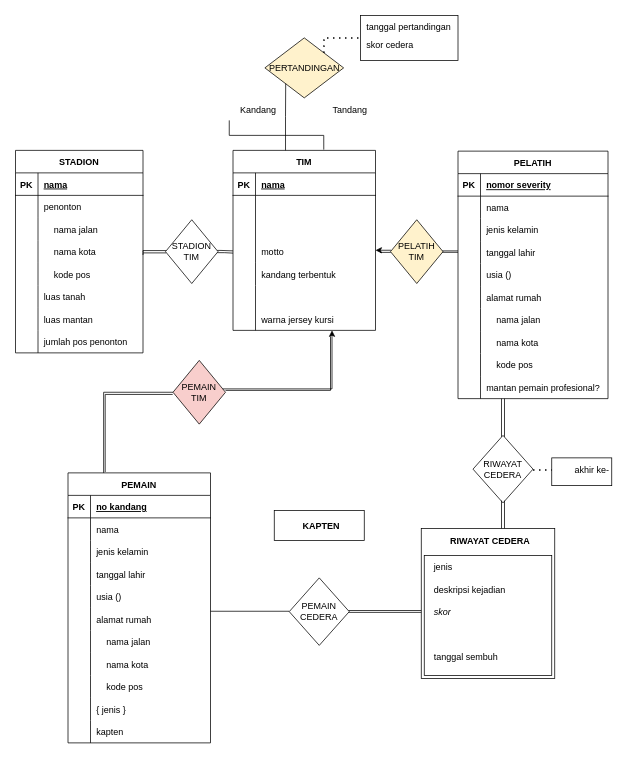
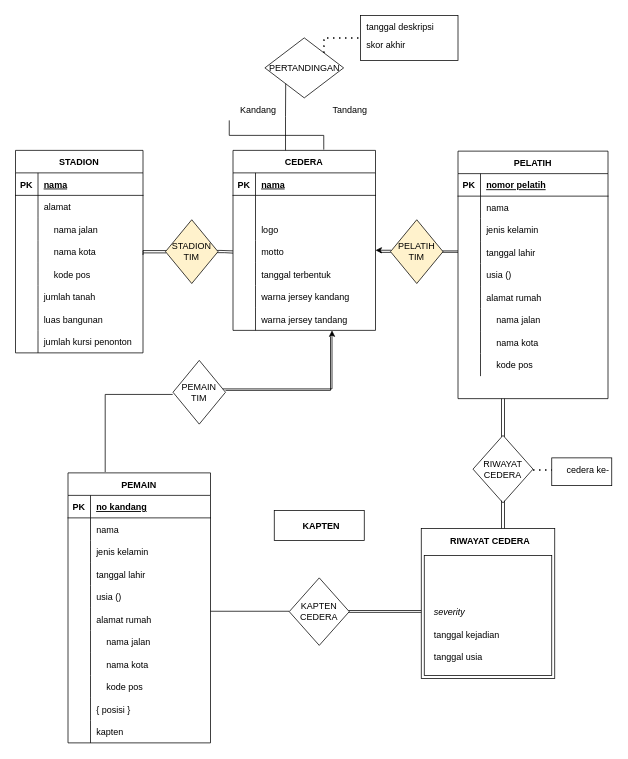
- <mxCell id="95" value="tanggal pertandingan" style="shape=partialRectangle;overflow=hidden;connectable=0;fillColor=none;top=0;left=0;bottom=0;right=0;align=left;spacingLeft=6;" parent="93" vertex="1"><mxGeometry x="30" width="160" height="30" as="geometry"><mxRectangle width="160" height="30" as="alternateBounds" /></mxGeometry></mxCell>
+ <mxCell id="95" value="tanggal deskripsi" style="shape=partialRectangle;overflow=hidden;connectable=0;fillColor=none;top=0;left=0;bottom=0;right=0;align=left;spacingLeft=6;" parent="93" vertex="1"><mxGeometry x="30" width="160" height="30" as="geometry"><mxRectangle width="160" height="30" as="alternateBounds" /></mxGeometry></mxCell>
- <mxCell id="98" value="skor cedera" style="shape=partialRectangle;overflow=hidden;connectable=0;fillColor=none;top=0;left=0;bottom=0;right=0;align=left;spacingLeft=6;" parent="96" vertex="1"><mxGeometry x="30" width="160" height="30" as="geometry"><mxRectangle width="160" height="30" as="alternateBounds" /></mxGeometry></mxCell>
+ <mxCell id="98" value="skor akhir" style="shape=partialRectangle;overflow=hidden;connectable=0;fillColor=none;top=0;left=0;bottom=0;right=0;align=left;spacingLeft=6;" parent="96" vertex="1"><mxGeometry x="30" width="160" height="30" as="geometry"><mxRectangle width="160" height="30" as="alternateBounds" /></mxGeometry></mxCell>
- <mxCell id="83" value="PERTANDINGAN" style="rhombus;whiteSpace=wrap;html=1;fillColor=#fff2cc;" parent="1" vertex="1"><mxGeometry x="352.5" y="50" width="105" height="80" as="geometry" /></mxCell>
+ <mxCell id="83" value="PERTANDINGAN" style="rhombus;whiteSpace=wrap;html=1;" parent="1" vertex="1"><mxGeometry x="352.5" y="50" width="105" height="80" as="geometry" /></mxCell>
- <mxCell id="61" value="TIM" style="shape=table;startSize=30;container=1;collapsible=1;childLayout=tableLayout;fixedRows=1;rowLines=0;fontStyle=1;align=center;resizeLast=1;" parent="1" vertex="1"><mxGeometry x="310" y="200" width="190" height="240" as="geometry" /></mxCell>
+ <mxCell id="61" value="CEDERA" style="shape=table;startSize=30;container=1;collapsible=1;childLayout=tableLayout;fixedRows=1;rowLines=0;fontStyle=1;align=center;resizeLast=1;" parent="1" vertex="1"><mxGeometry x="310" y="200" width="190" height="240" as="geometry" /></mxCell>
- <mxCell id="33" value="nomor severity" style="shape=partialRectangle;overflow=hidden;connectable=0;fillColor=none;top=0;left=0;bottom=0;right=0;align=left;spacingLeft=6;fontStyle=5;" parent="31" vertex="1"><mxGeometry x="30" width="170" height="30" as="geometry"><mxRectangle width="170" height="30" as="alternateBounds" /></mxGeometry></mxCell>
+ <mxCell id="33" value="nomor pelatih" style="shape=partialRectangle;overflow=hidden;connectable=0;fillColor=none;top=0;left=0;bottom=0;right=0;align=left;spacingLeft=6;fontStyle=5;" parent="31" vertex="1"><mxGeometry x="30" width="170" height="30" as="geometry"><mxRectangle width="170" height="30" as="alternateBounds" /></mxGeometry></mxCell>
- <mxCell id="11" value="penonton" style="shape=partialRectangle;overflow=hidden;connectable=0;fillColor=none;top=0;left=0;bottom=0;right=0;align=left;spacingLeft=6;" parent="9" vertex="1"><mxGeometry x="30" width="140" height="30" as="geometry"><mxRectangle width="140" height="30" as="alternateBounds" /></mxGeometry></mxCell>
+ <mxCell id="11" value="alamat" style="shape=partialRectangle;overflow=hidden;connectable=0;fillColor=none;top=0;left=0;bottom=0;right=0;align=left;spacingLeft=6;" parent="9" vertex="1"><mxGeometry x="30" width="140" height="30" as="geometry"><mxRectangle width="140" height="30" as="alternateBounds" /></mxGeometry></mxCell>
+ <mxCell id="69" value="logo" style="shape=partialRectangle;overflow=hidden;connectable=0;fillColor=none;top=0;left=0;bottom=0;right=0;align=left;spacingLeft=6;" parent="67" vertex="1"><mxGeometry x="30" width="160" height="30" as="geometry"><mxRectangle width="160" height="30" as="alternateBounds" /></mxGeometry></mxCell>
- <mxCell id="82" value="STADION&lt;br&gt;TIM" style="rhombus;whiteSpace=wrap;html=1;" parent="1" vertex="1"><mxGeometry x="220" y="292.5" width="70" height="85" as="geometry" /></mxCell>
+ <mxCell id="82" value="STADION&lt;br&gt;TIM" style="rhombus;whiteSpace=wrap;html=1;fillColor=#fff2cc;" parent="1" vertex="1"><mxGeometry x="220" y="292.5" width="70" height="85" as="geometry" /></mxCell>
- <mxCell id="75" value="kandang terbentuk" style="shape=partialRectangle;overflow=hidden;connectable=0;fillColor=none;top=0;left=0;bottom=0;right=0;align=left;spacingLeft=6;" parent="73" vertex="1"><mxGeometry x="30" width="160" height="30" as="geometry"><mxRectangle width="160" height="30" as="alternateBounds" /></mxGeometry></mxCell>
+ <mxCell id="75" value="tanggal terbentuk" style="shape=partialRectangle;overflow=hidden;connectable=0;fillColor=none;top=0;left=0;bottom=0;right=0;align=left;spacingLeft=6;" parent="73" vertex="1"><mxGeometry x="30" width="160" height="30" as="geometry"><mxRectangle width="160" height="30" as="alternateBounds" /></mxGeometry></mxCell>
- <mxCell id="23" value="luas tanah" style="shape=partialRectangle;overflow=hidden;connectable=0;fillColor=none;top=0;left=0;bottom=0;right=0;align=left;spacingLeft=6;" parent="21" vertex="1"><mxGeometry x="30" width="140" height="30" as="geometry"><mxRectangle width="140" height="30" as="alternateBounds" /></mxGeometry></mxCell>
+ <mxCell id="23" value="jumlah tanah" style="shape=partialRectangle;overflow=hidden;connectable=0;fillColor=none;top=0;left=0;bottom=0;right=0;align=left;spacingLeft=6;" parent="21" vertex="1"><mxGeometry x="30" width="140" height="30" as="geometry"><mxRectangle width="140" height="30" as="alternateBounds" /></mxGeometry></mxCell>
+ <mxCell id="78" value="warna jersey kandang" style="shape=partialRectangle;overflow=hidden;connectable=0;fillColor=none;top=0;left=0;bottom=0;right=0;align=left;spacingLeft=6;" parent="76" vertex="1"><mxGeometry x="30" width="160" height="30" as="geometry"><mxRectangle width="160" height="30" as="alternateBounds" /></mxGeometry></mxCell>
- <mxCell id="26" value="luas mantan" style="shape=partialRectangle;overflow=hidden;connectable=0;fillColor=none;top=0;left=0;bottom=0;right=0;align=left;spacingLeft=6;" parent="24" vertex="1"><mxGeometry x="30" width="140" height="30" as="geometry"><mxRectangle width="140" height="30" as="alternateBounds" /></mxGeometry></mxCell>
+ <mxCell id="26" value="luas bangunan" style="shape=partialRectangle;overflow=hidden;connectable=0;fillColor=none;top=0;left=0;bottom=0;right=0;align=left;spacingLeft=6;" parent="24" vertex="1"><mxGeometry x="30" width="140" height="30" as="geometry"><mxRectangle width="140" height="30" as="alternateBounds" /></mxGeometry></mxCell>
- <mxCell id="81" value="warna jersey kursi" style="shape=partialRectangle;overflow=hidden;connectable=0;fillColor=none;top=0;left=0;bottom=0;right=0;align=left;spacingLeft=6;" parent="79" vertex="1"><mxGeometry x="30" width="160" height="30" as="geometry"><mxRectangle width="160" height="30" as="alternateBounds" /></mxGeometry></mxCell>
+ <mxCell id="81" value="warna jersey tandang" style="shape=partialRectangle;overflow=hidden;connectable=0;fillColor=none;top=0;left=0;bottom=0;right=0;align=left;spacingLeft=6;" parent="79" vertex="1"><mxGeometry x="30" width="160" height="30" as="geometry"><mxRectangle width="160" height="30" as="alternateBounds" /></mxGeometry></mxCell>
- <mxCell id="29" value="jumlah pos penonton" style="shape=partialRectangle;overflow=hidden;connectable=0;fillColor=none;top=0;left=0;bottom=0;right=0;align=left;spacingLeft=6;" parent="27" vertex="1"><mxGeometry x="30" width="140" height="30" as="geometry"><mxRectangle width="140" height="30" as="alternateBounds" /></mxGeometry></mxCell>
+ <mxCell id="29" value="jumlah kursi penonton" style="shape=partialRectangle;overflow=hidden;connectable=0;fillColor=none;top=0;left=0;bottom=0;right=0;align=left;spacingLeft=6;" parent="27" vertex="1"><mxGeometry x="30" width="140" height="30" as="geometry"><mxRectangle width="140" height="30" as="alternateBounds" /></mxGeometry></mxCell>
- <mxCell id="60" value="mantan pemain profesional?" style="shape=partialRectangle;overflow=hidden;connectable=0;fillColor=none;top=0;left=0;bottom=0;right=0;align=left;spacingLeft=6;" parent="58" vertex="1"><mxGeometry x="30" width="170" height="30" as="geometry"><mxRectangle width="170" height="30" as="alternateBounds" /></mxGeometry></mxCell>
- <mxCell id="143" value="" style="endArrow=none;html=1;rounded=0;edgeStyle=orthogonalEdgeStyle;entryX=0;entryY=0.5;entryDx=0;entryDy=0;exitX=0.25;exitY=0;exitDx=0;exitDy=0;" parent="1" source="108" target="142" edge="1"><mxGeometry width="50" height="50" relative="1" as="geometry"><mxPoint x="140" y="580" as="sourcePoint" /><mxPoint x="190" y="530" as="targetPoint" /></mxGeometry></mxCell>
- <mxCell id="142" value="PEMAIN&lt;br&gt;TIM" style="rhombus;whiteSpace=wrap;html=1;fillColor=#f8cecc;" parent="1" vertex="1"><mxGeometry x="230" y="480" width="70" height="85" as="geometry" /></mxCell>
+ <mxCell id="142" value="PEMAIN&lt;br&gt;TIM" style="rhombus;whiteSpace=wrap;html=1;" parent="1" vertex="1"><mxGeometry x="230" y="480" width="70" height="85" as="geometry" /></mxCell>
- <mxCell id="179" value="akhir ke-" style="shape=partialRectangle;overflow=hidden;connectable=0;fillColor=none;top=0;left=0;bottom=0;right=0;align=right;spacingLeft=6;" parent="1" vertex="1"><mxGeometry x="654" y="610" width="160" height="30" as="geometry"><mxRectangle width="160" height="30" as="alternateBounds" /></mxGeometry></mxCell>
+ <mxCell id="179" value="cedera ke-" style="shape=partialRectangle;overflow=hidden;connectable=0;fillColor=none;top=0;left=0;bottom=0;right=0;align=right;spacingLeft=6;" parent="1" vertex="1"><mxGeometry x="654" y="610" width="160" height="30" as="geometry"><mxRectangle width="160" height="30" as="alternateBounds" /></mxGeometry></mxCell>
- <mxCell id="150" value="jenis" style="shape=partialRectangle;overflow=hidden;connectable=0;fillColor=none;top=0;left=0;bottom=0;right=0;align=left;spacingLeft=6;" parent="148" vertex="1"><mxGeometry x="30" width="160" height="30" as="geometry"><mxRectangle width="160" height="30" as="alternateBounds" /></mxGeometry></mxCell>
- <mxCell id="153" value="deskripsi kejadian" style="shape=partialRectangle;overflow=hidden;connectable=0;fillColor=none;top=0;left=0;bottom=0;right=0;align=left;spacingLeft=6;" parent="151" vertex="1"><mxGeometry x="30" width="160" height="30" as="geometry"><mxRectangle width="160" height="30" as="alternateBounds" /></mxGeometry></mxCell>
- <mxCell id="166" value="PEMAIN&lt;br&gt;CEDERA" style="rhombus;whiteSpace=wrap;html=1;" parent="1" vertex="1"><mxGeometry x="385" y="770" width="80" height="90" as="geometry" /></mxCell>
+ <mxCell id="166" value="KAPTEN&lt;br&gt;CEDERA" style="rhombus;whiteSpace=wrap;html=1;" parent="1" vertex="1"><mxGeometry x="385" y="770" width="80" height="90" as="geometry" /></mxCell>
- <mxCell id="156" value="skor" style="shape=partialRectangle;overflow=hidden;connectable=0;fillColor=none;top=0;left=0;bottom=0;right=0;align=left;spacingLeft=6;fontStyle=2" parent="154" vertex="1"><mxGeometry x="30" width="160" height="30" as="geometry"><mxRectangle width="160" height="30" as="alternateBounds" /></mxGeometry></mxCell>
+ <mxCell id="156" value="severity" style="shape=partialRectangle;overflow=hidden;connectable=0;fillColor=none;top=0;left=0;bottom=0;right=0;align=left;spacingLeft=6;fontStyle=2" parent="154" vertex="1"><mxGeometry x="30" width="160" height="30" as="geometry"><mxRectangle width="160" height="30" as="alternateBounds" /></mxGeometry></mxCell>
+ <mxCell id="159" value="tanggal kejadian" style="shape=partialRectangle;overflow=hidden;connectable=0;fillColor=none;top=0;left=0;bottom=0;right=0;align=left;spacingLeft=6;" parent="157" vertex="1"><mxGeometry x="30" width="160" height="30" as="geometry"><mxRectangle width="160" height="30" as="alternateBounds" /></mxGeometry></mxCell>
- <mxCell id="162" value="tanggal sembuh" style="shape=partialRectangle;overflow=hidden;connectable=0;fillColor=none;top=0;left=0;bottom=0;right=0;align=left;spacingLeft=6;" parent="160" vertex="1"><mxGeometry x="30" width="160" height="30" as="geometry"><mxRectangle width="160" height="30" as="alternateBounds" /></mxGeometry></mxCell>
+ <mxCell id="162" value="tanggal usia" style="shape=partialRectangle;overflow=hidden;connectable=0;fillColor=none;top=0;left=0;bottom=0;right=0;align=left;spacingLeft=6;" parent="160" vertex="1"><mxGeometry x="30" width="160" height="30" as="geometry"><mxRectangle width="160" height="30" as="alternateBounds" /></mxGeometry></mxCell>
- <mxCell id="138" value="{ jenis }" style="shape=partialRectangle;overflow=hidden;connectable=0;fillColor=none;top=0;left=0;bottom=0;right=0;align=left;spacingLeft=6;" parent="136" vertex="1"><mxGeometry x="30" width="160" height="30" as="geometry"><mxRectangle width="160" height="30" as="alternateBounds" /></mxGeometry></mxCell>
+ <mxCell id="138" value="{ posisi }" style="shape=partialRectangle;overflow=hidden;connectable=0;fillColor=none;top=0;left=0;bottom=0;right=0;align=left;spacingLeft=6;" parent="136" vertex="1"><mxGeometry x="30" width="160" height="30" as="geometry"><mxRectangle width="160" height="30" as="alternateBounds" /></mxGeometry></mxCell>
